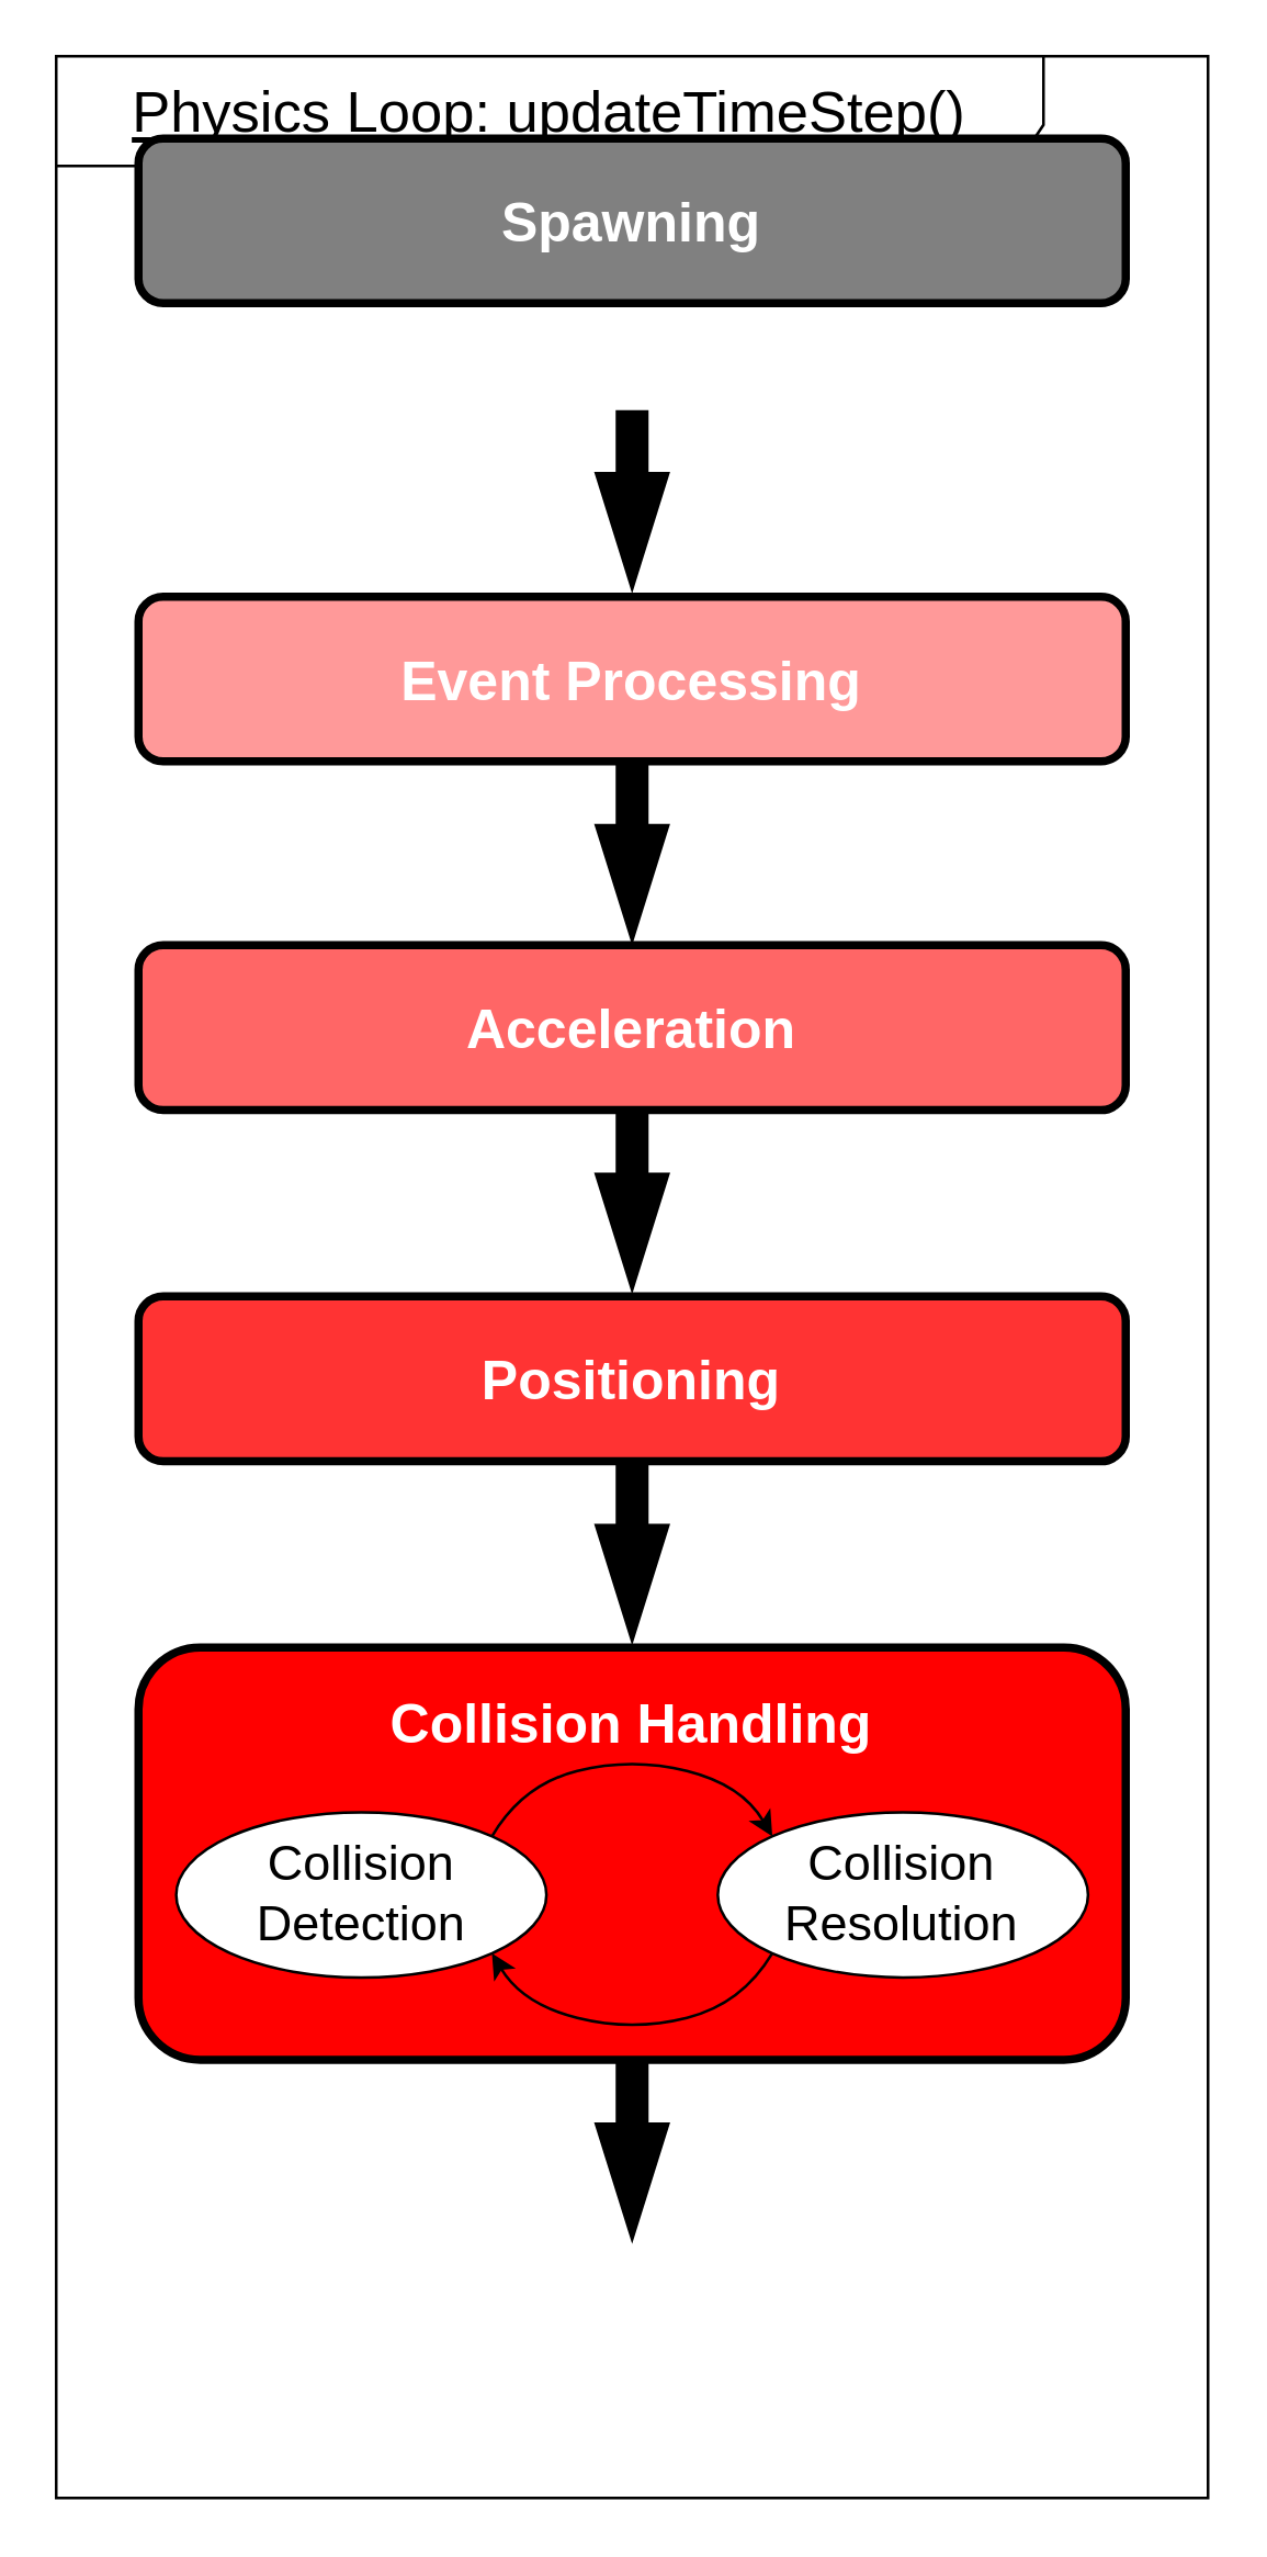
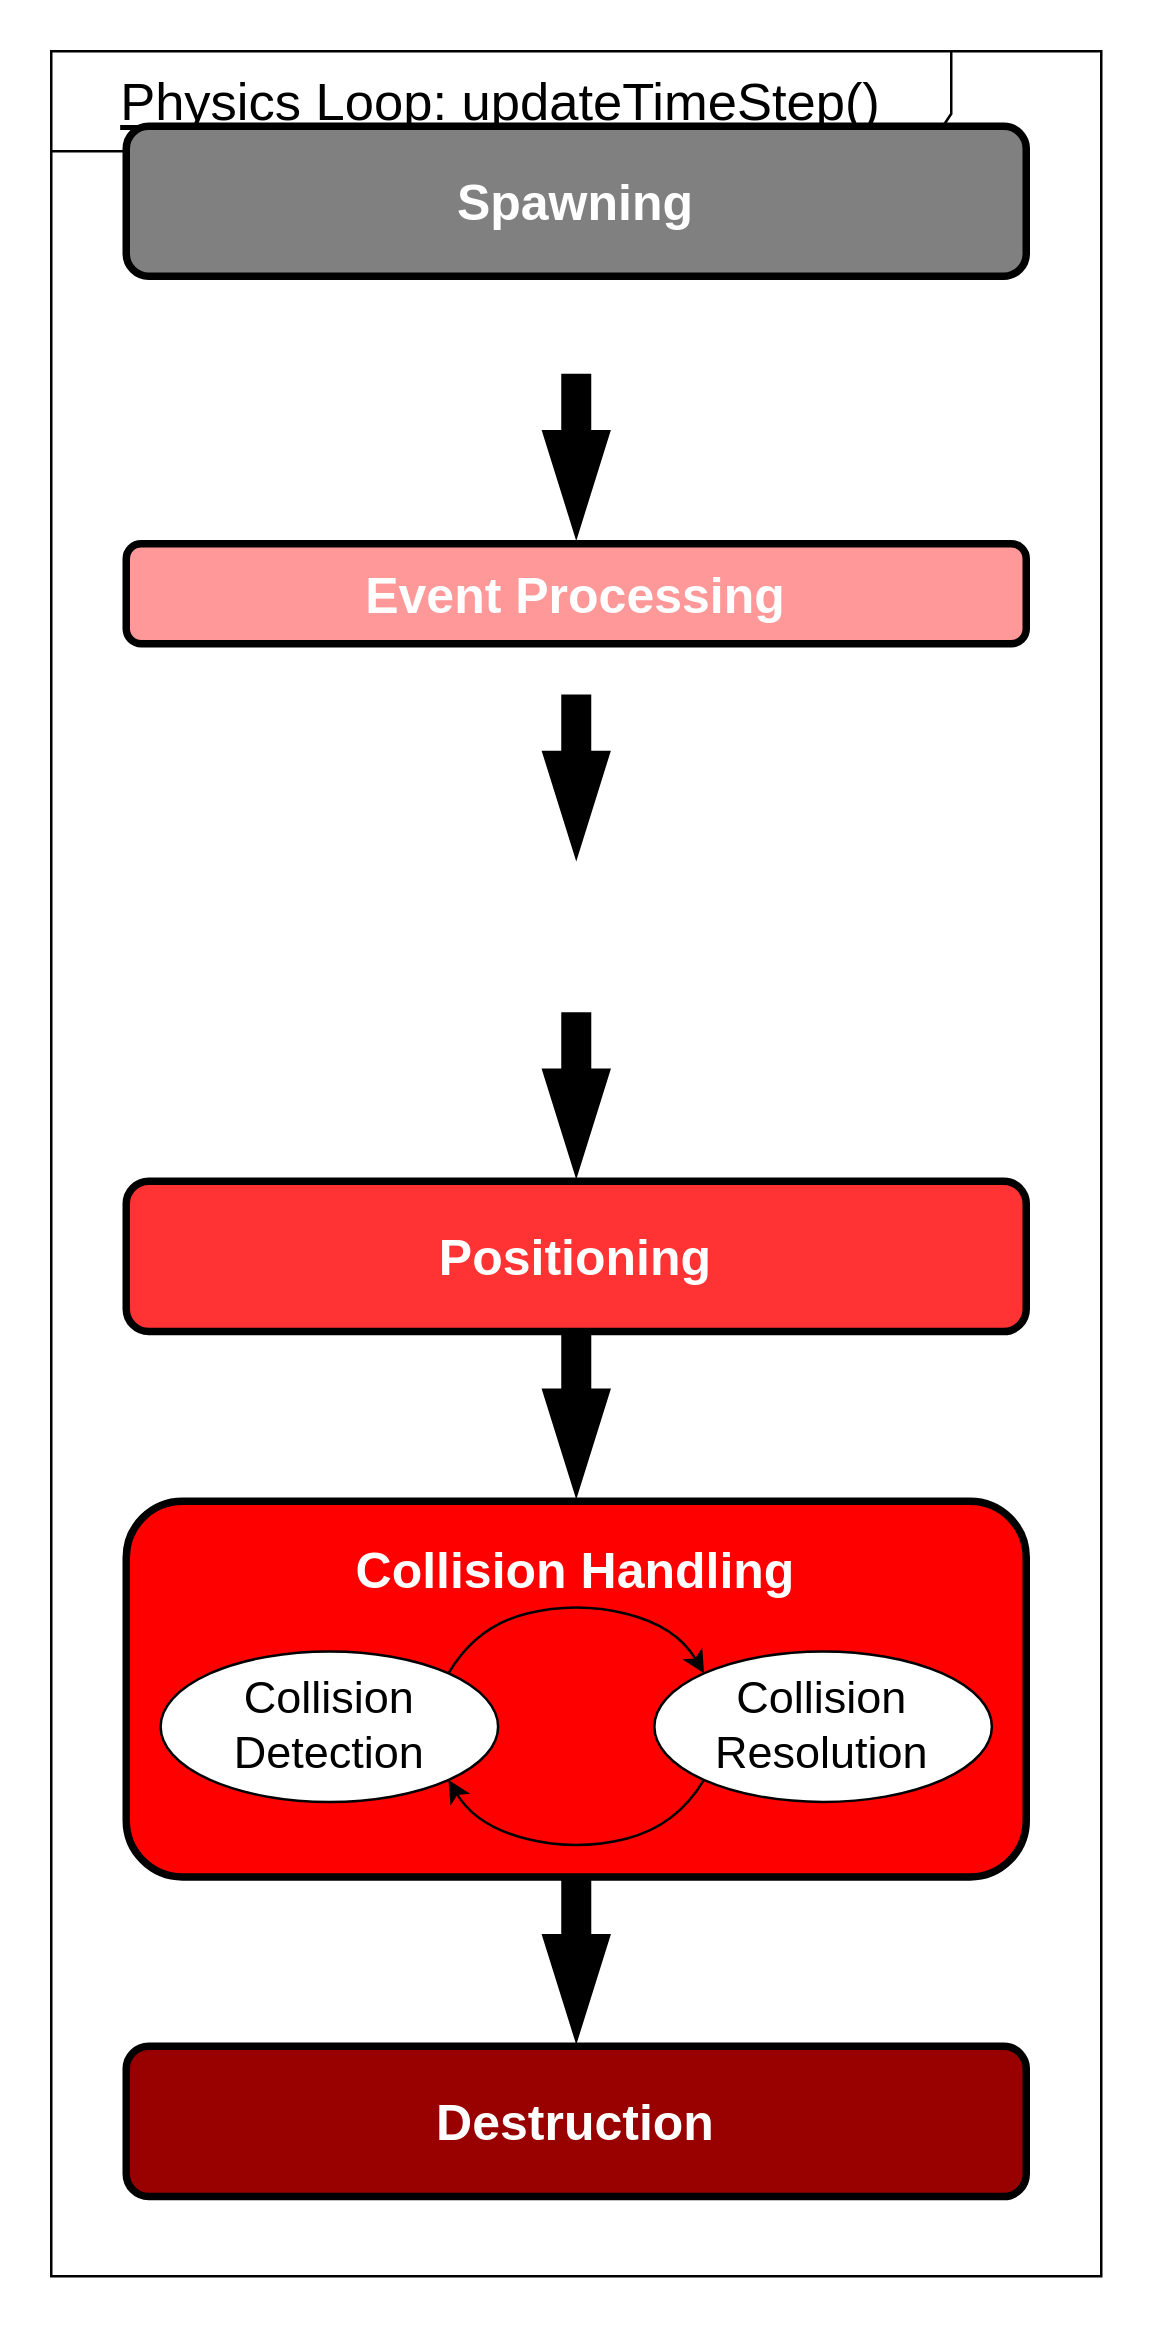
- <mxCell id="5" value="&lt;font color=&quot;#ffffff&quot;&gt;&lt;span style=&quot;font-size: 20px;&quot;&gt;&lt;b&gt;Event Processing&lt;/b&gt;&lt;/span&gt;&lt;/font&gt;" style="rounded=1;whiteSpace=wrap;html=1;fillColor=#FF9999;strokeColor=#000000;strokeWidth=3;flipV=1;" parent="1" vertex="1"><mxGeometry x="50" y="217" width="360" height="60" as="geometry" /></mxCell>
+ <mxCell id="5" value="&lt;font color=&quot;#ffffff&quot;&gt;&lt;span style=&quot;font-size: 20px;&quot;&gt;&lt;b&gt;Event Processing&lt;/b&gt;&lt;/span&gt;&lt;/font&gt;" style="rounded=1;whiteSpace=wrap;html=1;fillColor=#FF9999;strokeColor=#000000;strokeWidth=3;flipV=1;" parent="1" vertex="1"><mxGeometry x="50" y="217" width="360" height="40" as="geometry" /></mxCell>
- <mxCell id="7" value="&lt;font color=&quot;#ffffff&quot;&gt;&lt;span style=&quot;font-size: 20px;&quot;&gt;&lt;b&gt;Acceleration&lt;/b&gt;&lt;/span&gt;&lt;/font&gt;" style="rounded=1;whiteSpace=wrap;html=1;fillColor=#FF6666;strokeColor=#000000;strokeWidth=3;flipV=1;" parent="1" vertex="1"><mxGeometry x="50" y="344" width="360" height="60.113" as="geometry" /></mxCell>
+ <mxCell id="17" value="&lt;font color=&quot;#ffffff&quot;&gt;&lt;span style=&quot;font-size: 20px;&quot;&gt;&lt;b&gt;Destruction&lt;/b&gt;&lt;/span&gt;&lt;/font&gt;" style="rounded=1;whiteSpace=wrap;html=1;fillColor=#990000;strokeColor=#000000;strokeWidth=3;flipV=1;" parent="11" vertex="1"><mxGeometry y="218" width="360" height="60.113" as="geometry" /></mxCell>
